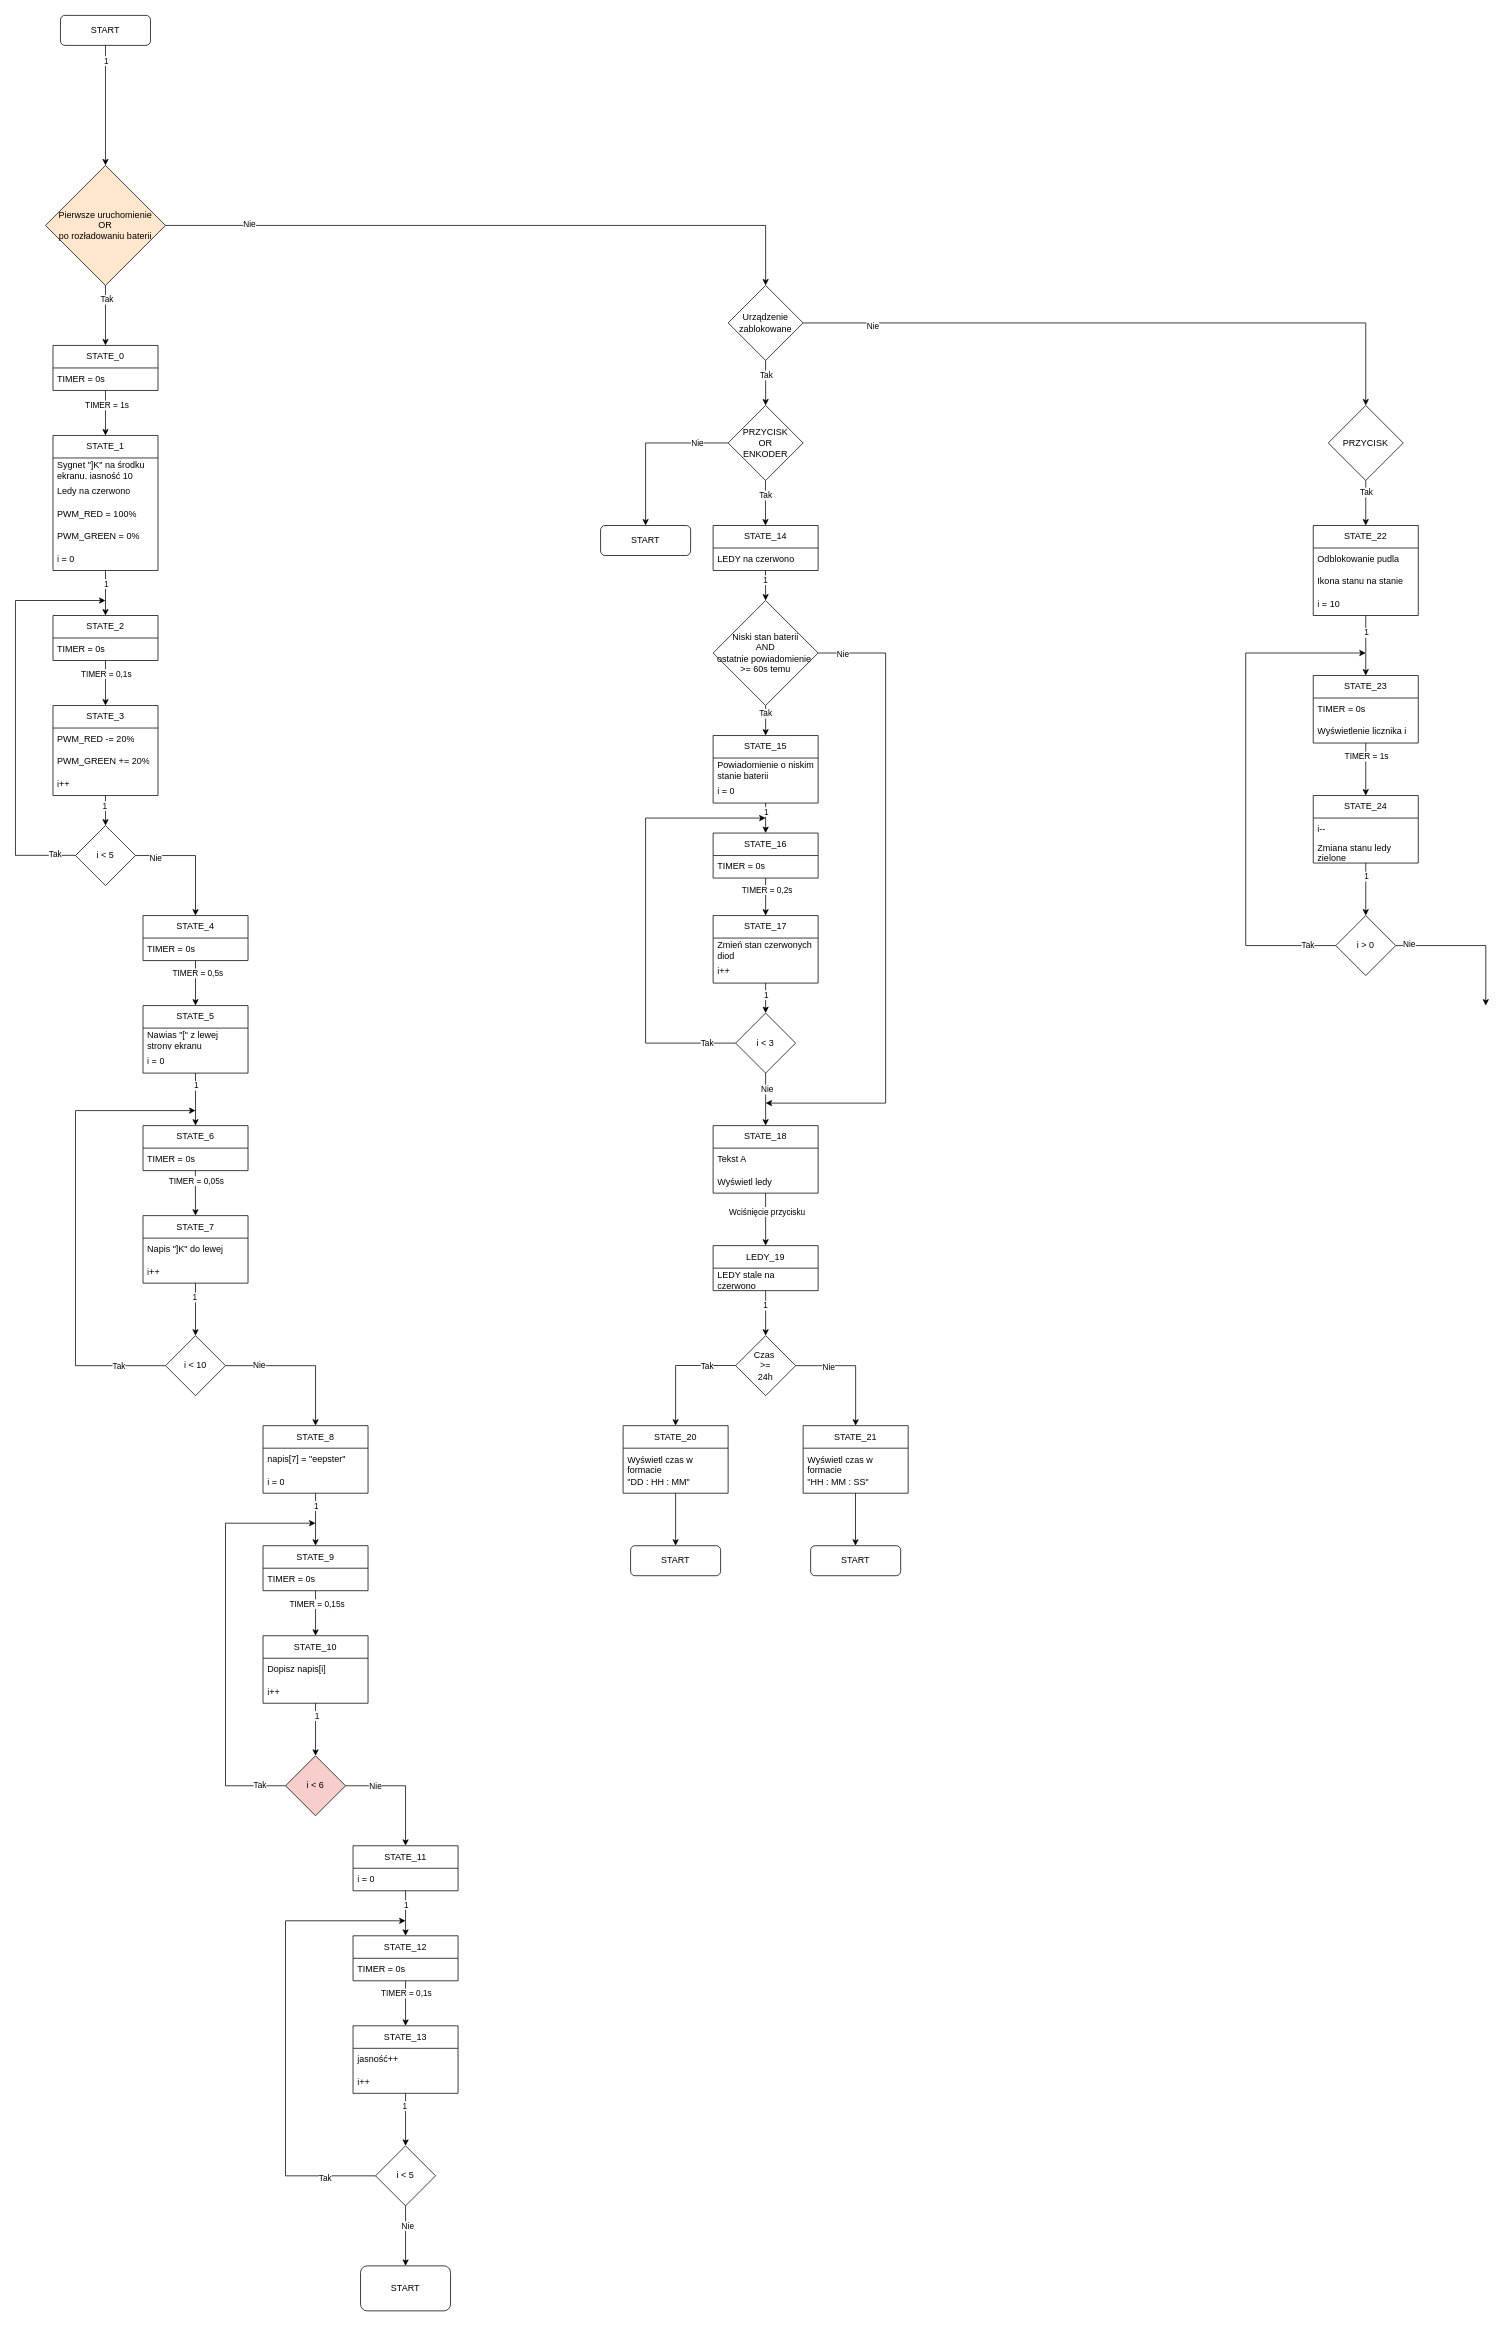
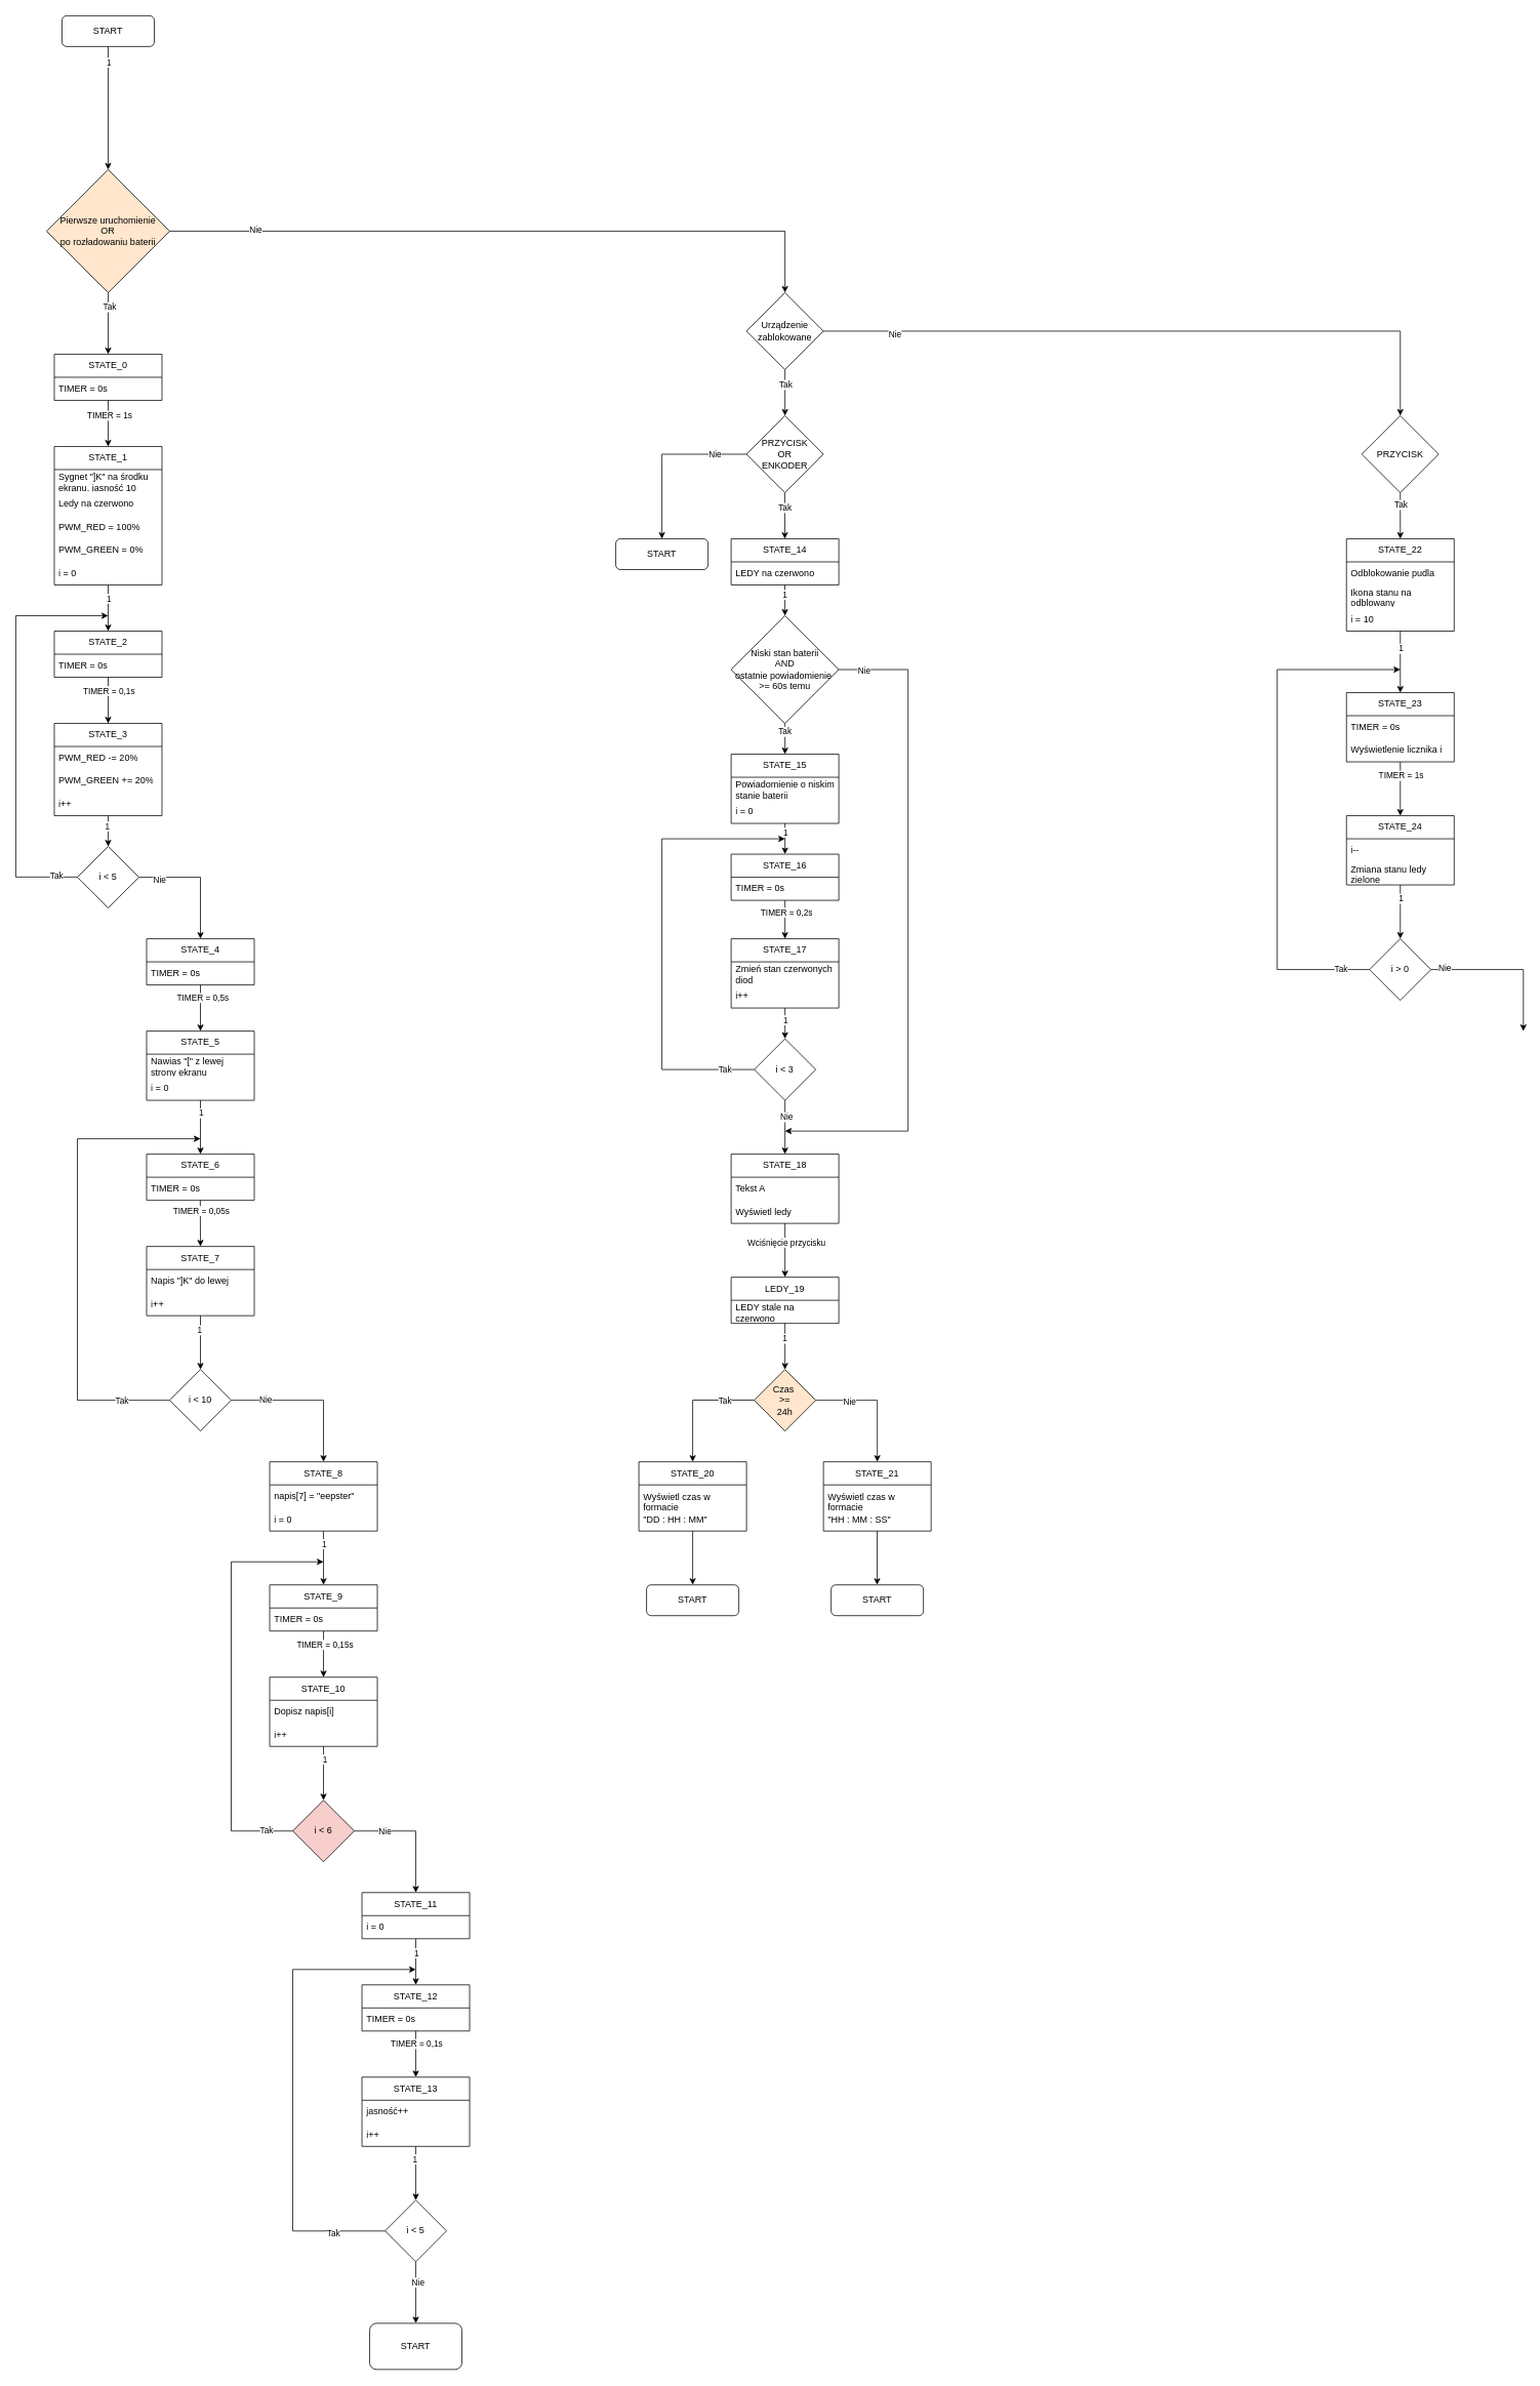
- <mxCell id="184" value="Ikona stanu na stanie" style="text;strokeColor=none;fillColor=none;align=left;verticalAlign=middle;spacingLeft=4;spacingRight=4;overflow=hidden;points=[[0,0.5],[1,0.5]];portConstraint=eastwest;rotatable=0;whiteSpace=wrap;html=1;" vertex="1" parent="182"><mxGeometry y="60" width="140" height="30" as="geometry" /></mxCell>
+ <mxCell id="184" value="Ikona stanu na odblowany" style="text;strokeColor=none;fillColor=none;align=left;verticalAlign=middle;spacingLeft=4;spacingRight=4;overflow=hidden;points=[[0,0.5],[1,0.5]];portConstraint=eastwest;rotatable=0;whiteSpace=wrap;html=1;" vertex="1" parent="182"><mxGeometry y="60" width="140" height="30" as="geometry" /></mxCell>
- <mxCell id="161" value="Czas&amp;nbsp;&lt;br&gt;&amp;gt;=&lt;br&gt;24h" style="rhombus;whiteSpace=wrap;html=1;" parent="1" vertex="1"><mxGeometry x="980" y="1780" width="80" height="80" as="geometry" /></mxCell>
+ <mxCell id="161" value="Czas&amp;nbsp;&lt;br&gt;&amp;gt;=&lt;br&gt;24h" style="rhombus;whiteSpace=wrap;html=1;fillColor=#ffe6cc;" parent="1" vertex="1"><mxGeometry x="980" y="1780" width="80" height="80" as="geometry" /></mxCell>
